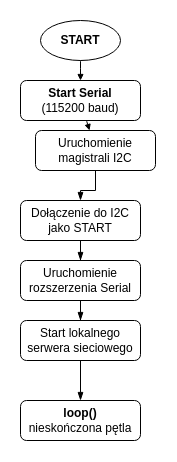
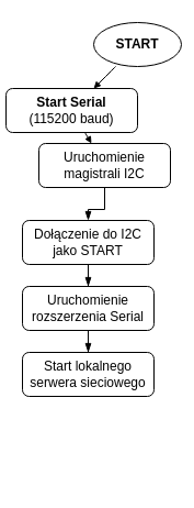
- <mxCell id="2" value="START" style="strokeWidth=1;html=1;shape=mxgraph.flowchart.start_1;whiteSpace=wrap;fontFamily=Arimo;rounded=1;container=0;fontStyle=1" parent="1" vertex="1"><mxGeometry x="40" y="20" width="80" height="40" as="geometry" /></mxCell>
+ <mxCell id="2" value="START" style="strokeWidth=1;html=1;shape=mxgraph.flowchart.start_1;whiteSpace=wrap;fontFamily=Arimo;rounded=1;container=0;fontStyle=1" parent="1" vertex="1"><mxGeometry x="85" y="20" width="80" height="40" as="geometry" /></mxCell>
- <mxCell id="3" value="&lt;b&gt;Start Serial&lt;/b&gt;&lt;br&gt;(115200 baud)" style="rounded=1;whiteSpace=wrap;html=1;fontSize=12;glass=0;strokeWidth=1;shadow=0;fontFamily=Arimo;container=0;" parent="1" vertex="1"><mxGeometry x="20" y="80" width="120" height="40" as="geometry" /></mxCell>
+ <mxCell id="3" value="&lt;b&gt;Start Serial&lt;/b&gt;&lt;br&gt;(115200 baud)" style="rounded=1;whiteSpace=wrap;html=1;fontSize=12;glass=0;strokeWidth=1;shadow=0;fontFamily=Arimo;container=0;" parent="1" vertex="1"><mxGeometry x="5" y="80" width="120" height="40" as="geometry" /></mxCell>
- <mxCell id="12" style="edgeStyle=orthogonalEdgeStyle;rounded=0;orthogonalLoop=1;jettySize=auto;html=1;endArrow=blockThin;endFill=1;" parent="1" source="13" target="14" edge="1"><mxGeometry relative="1" as="geometry" /></mxCell>
- <mxCell id="14" value="&lt;b&gt;loop()&lt;/b&gt;&lt;br&gt;nieskończona pętla" style="rounded=1;whiteSpace=wrap;html=1;fontSize=12;glass=0;strokeWidth=1;shadow=0;fontFamily=Arimo;container=0;" parent="1" vertex="1"><mxGeometry x="20" y="400" width="120" height="40" as="geometry" /></mxCell>
